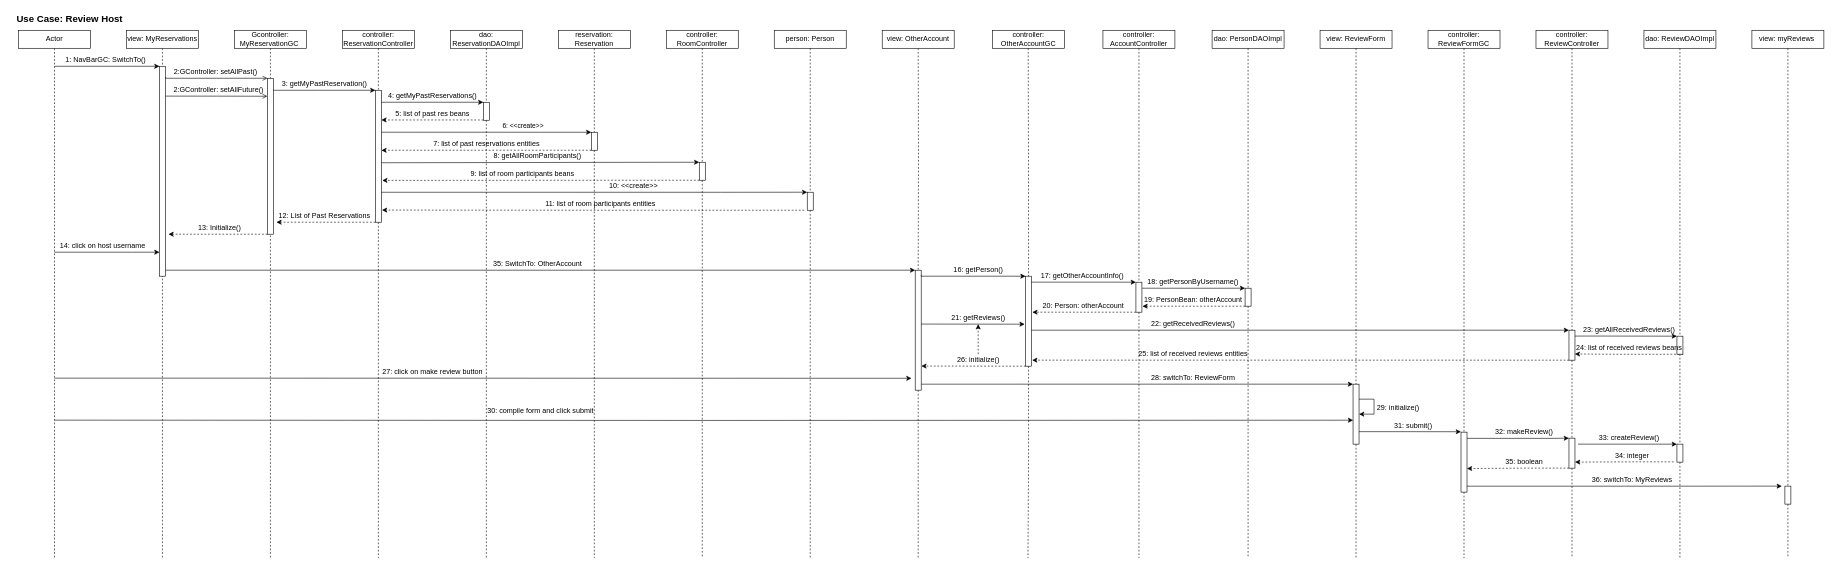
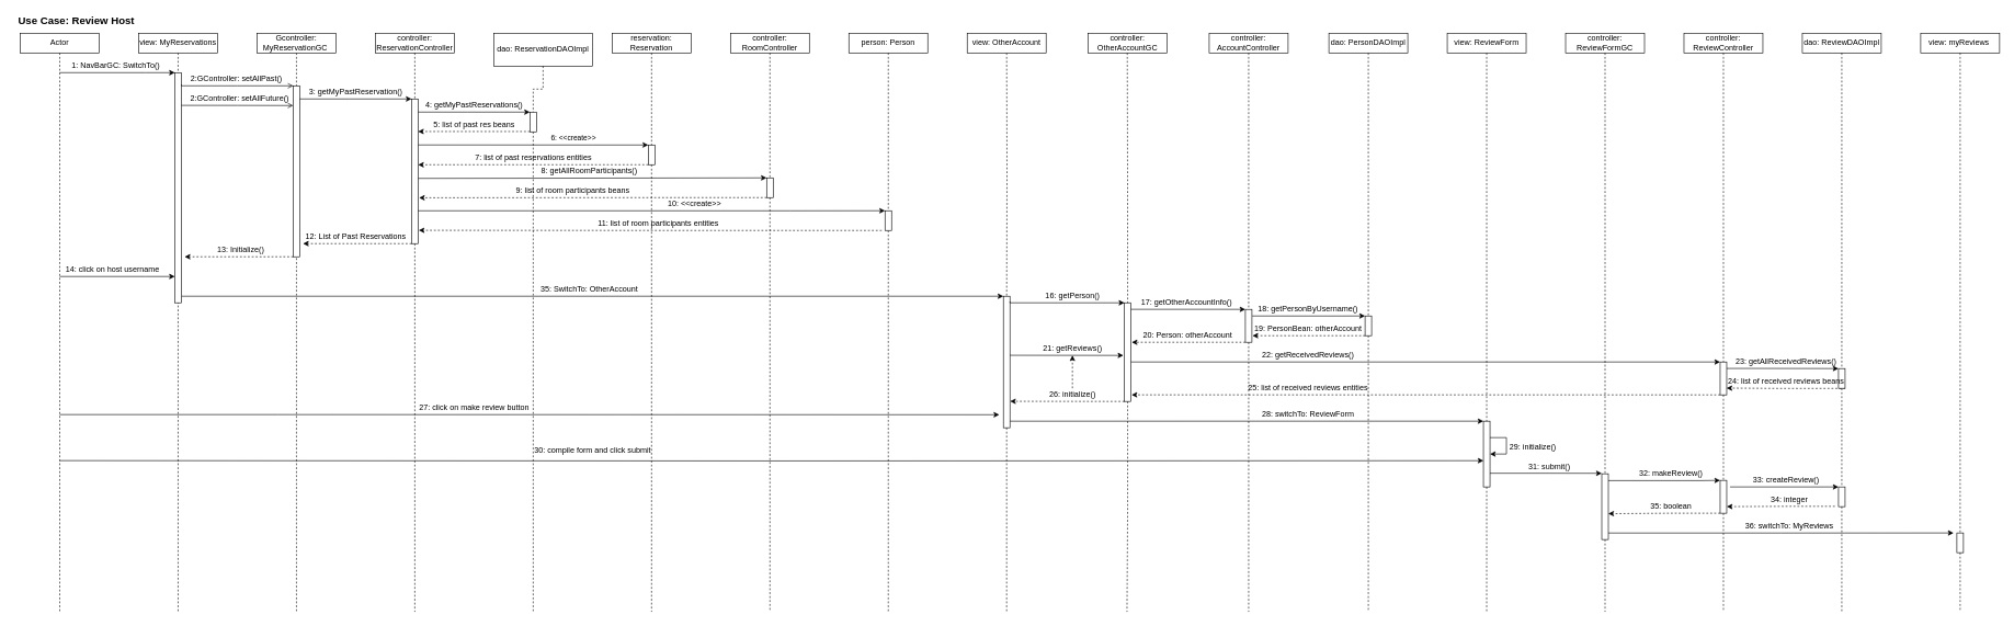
- <mxCell id="10" value="dao: ReservationDAOImpl" style="rounded=0;whiteSpace=wrap;html=1;" parent="1" vertex="1"><mxGeometry x="750" y="50" width="120" height="30" as="geometry" /></mxCell>
+ <mxCell id="10" value="dao: ReservationDAOImpl" style="rounded=0;whiteSpace=wrap;html=1;" parent="1" vertex="1"><mxGeometry x="750" y="50" width="150" height="50" as="geometry" /></mxCell>
